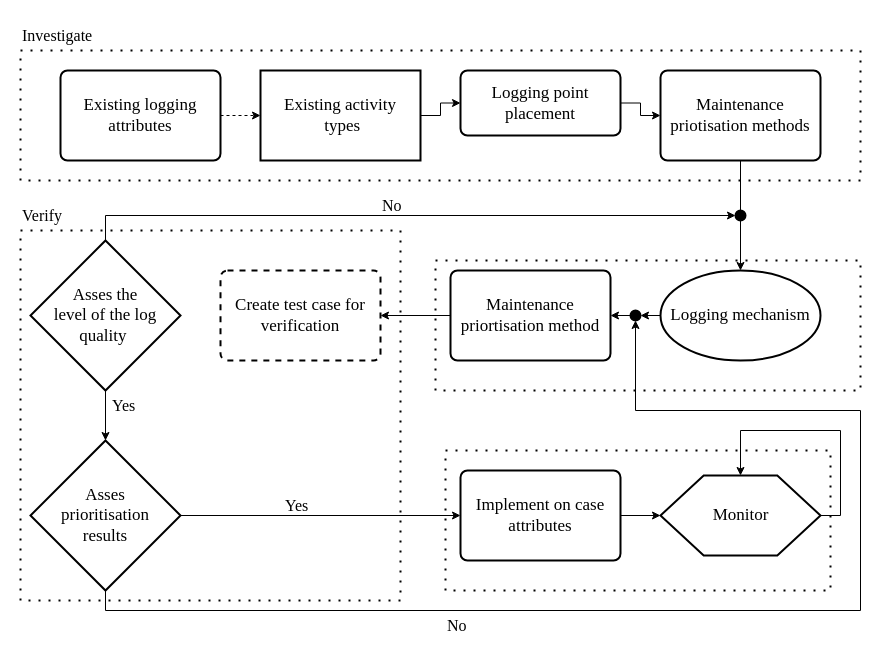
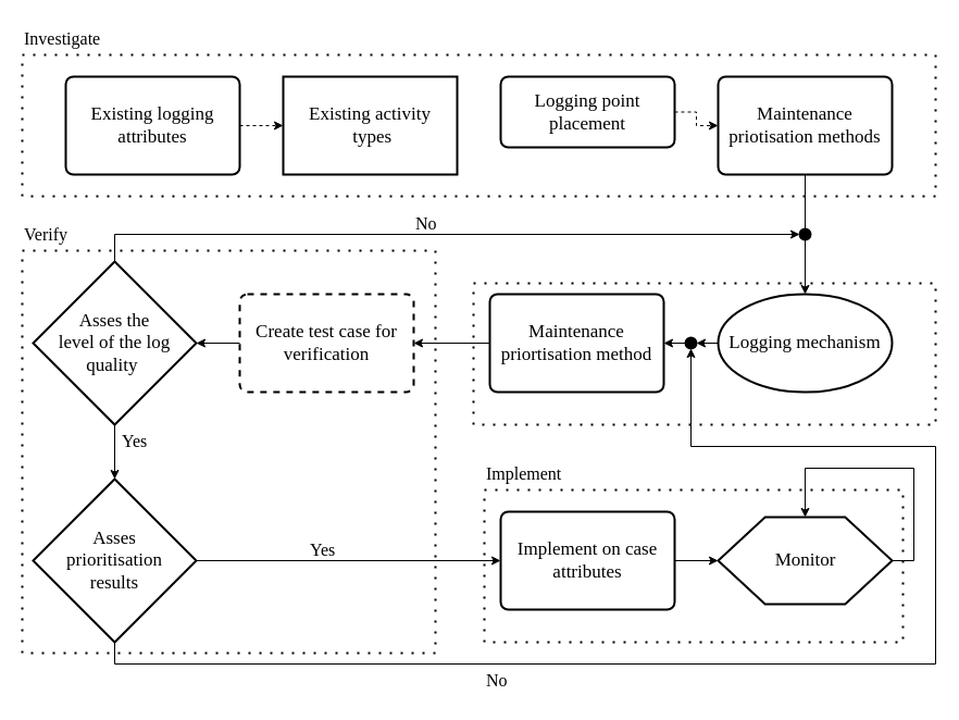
- <mxCell id="9" style="edgeStyle=orthogonalEdgeStyle;rounded=0;orthogonalLoop=1;jettySize=auto;html=1;exitX=1;exitY=0.5;exitDx=0;exitDy=0;fontFamily=Times New Roman;fontSize=17;" parent="1" source="10" target="12" edge="1"><mxGeometry relative="1" as="geometry" /></mxCell>
+ <mxCell id="9" style="edgeStyle=orthogonalEdgeStyle;rounded=0;orthogonalLoop=1;jettySize=auto;html=1;exitX=1;exitY=0.5;exitDx=0;exitDy=0;fontFamily=Times New Roman;fontSize=17;dashed=1;" parent="1" source="10" target="12" edge="1"><mxGeometry relative="1" as="geometry" /></mxCell>
- <mxCell id="7" style="edgeStyle=orthogonalEdgeStyle;rounded=0;orthogonalLoop=1;jettySize=auto;html=1;exitX=1;exitY=0.5;exitDx=0;exitDy=0;entryX=0;entryY=0.5;entryDx=0;entryDy=0;fontFamily=Times New Roman;fontSize=17;" parent="1" source="8" target="10" edge="1"><mxGeometry relative="1" as="geometry" /></mxCell>
+ <mxCell id="17" style="edgeStyle=orthogonalEdgeStyle;rounded=0;orthogonalLoop=1;jettySize=auto;html=1;exitX=0;exitY=0.5;exitDx=0;exitDy=0;entryX=1;entryY=0.5;entryDx=0;entryDy=0;entryPerimeter=0;fontFamily=Times New Roman;fontSize=17;" parent="1" source="18" target="21" edge="1"><mxGeometry relative="1" as="geometry" /></mxCell>
+ <mxCell id="34" value="Implement" style="text;html=1;strokeColor=none;fillColor=none;align=left;verticalAlign=middle;whiteSpace=wrap;rounded=0;dashed=1;dashPattern=1 4;strokeWidth=3;fontSize=16;fontFamily=Times New Roman;" parent="1" vertex="1"><mxGeometry x="445" y="420" width="180" height="30" as="geometry" /></mxCell>
